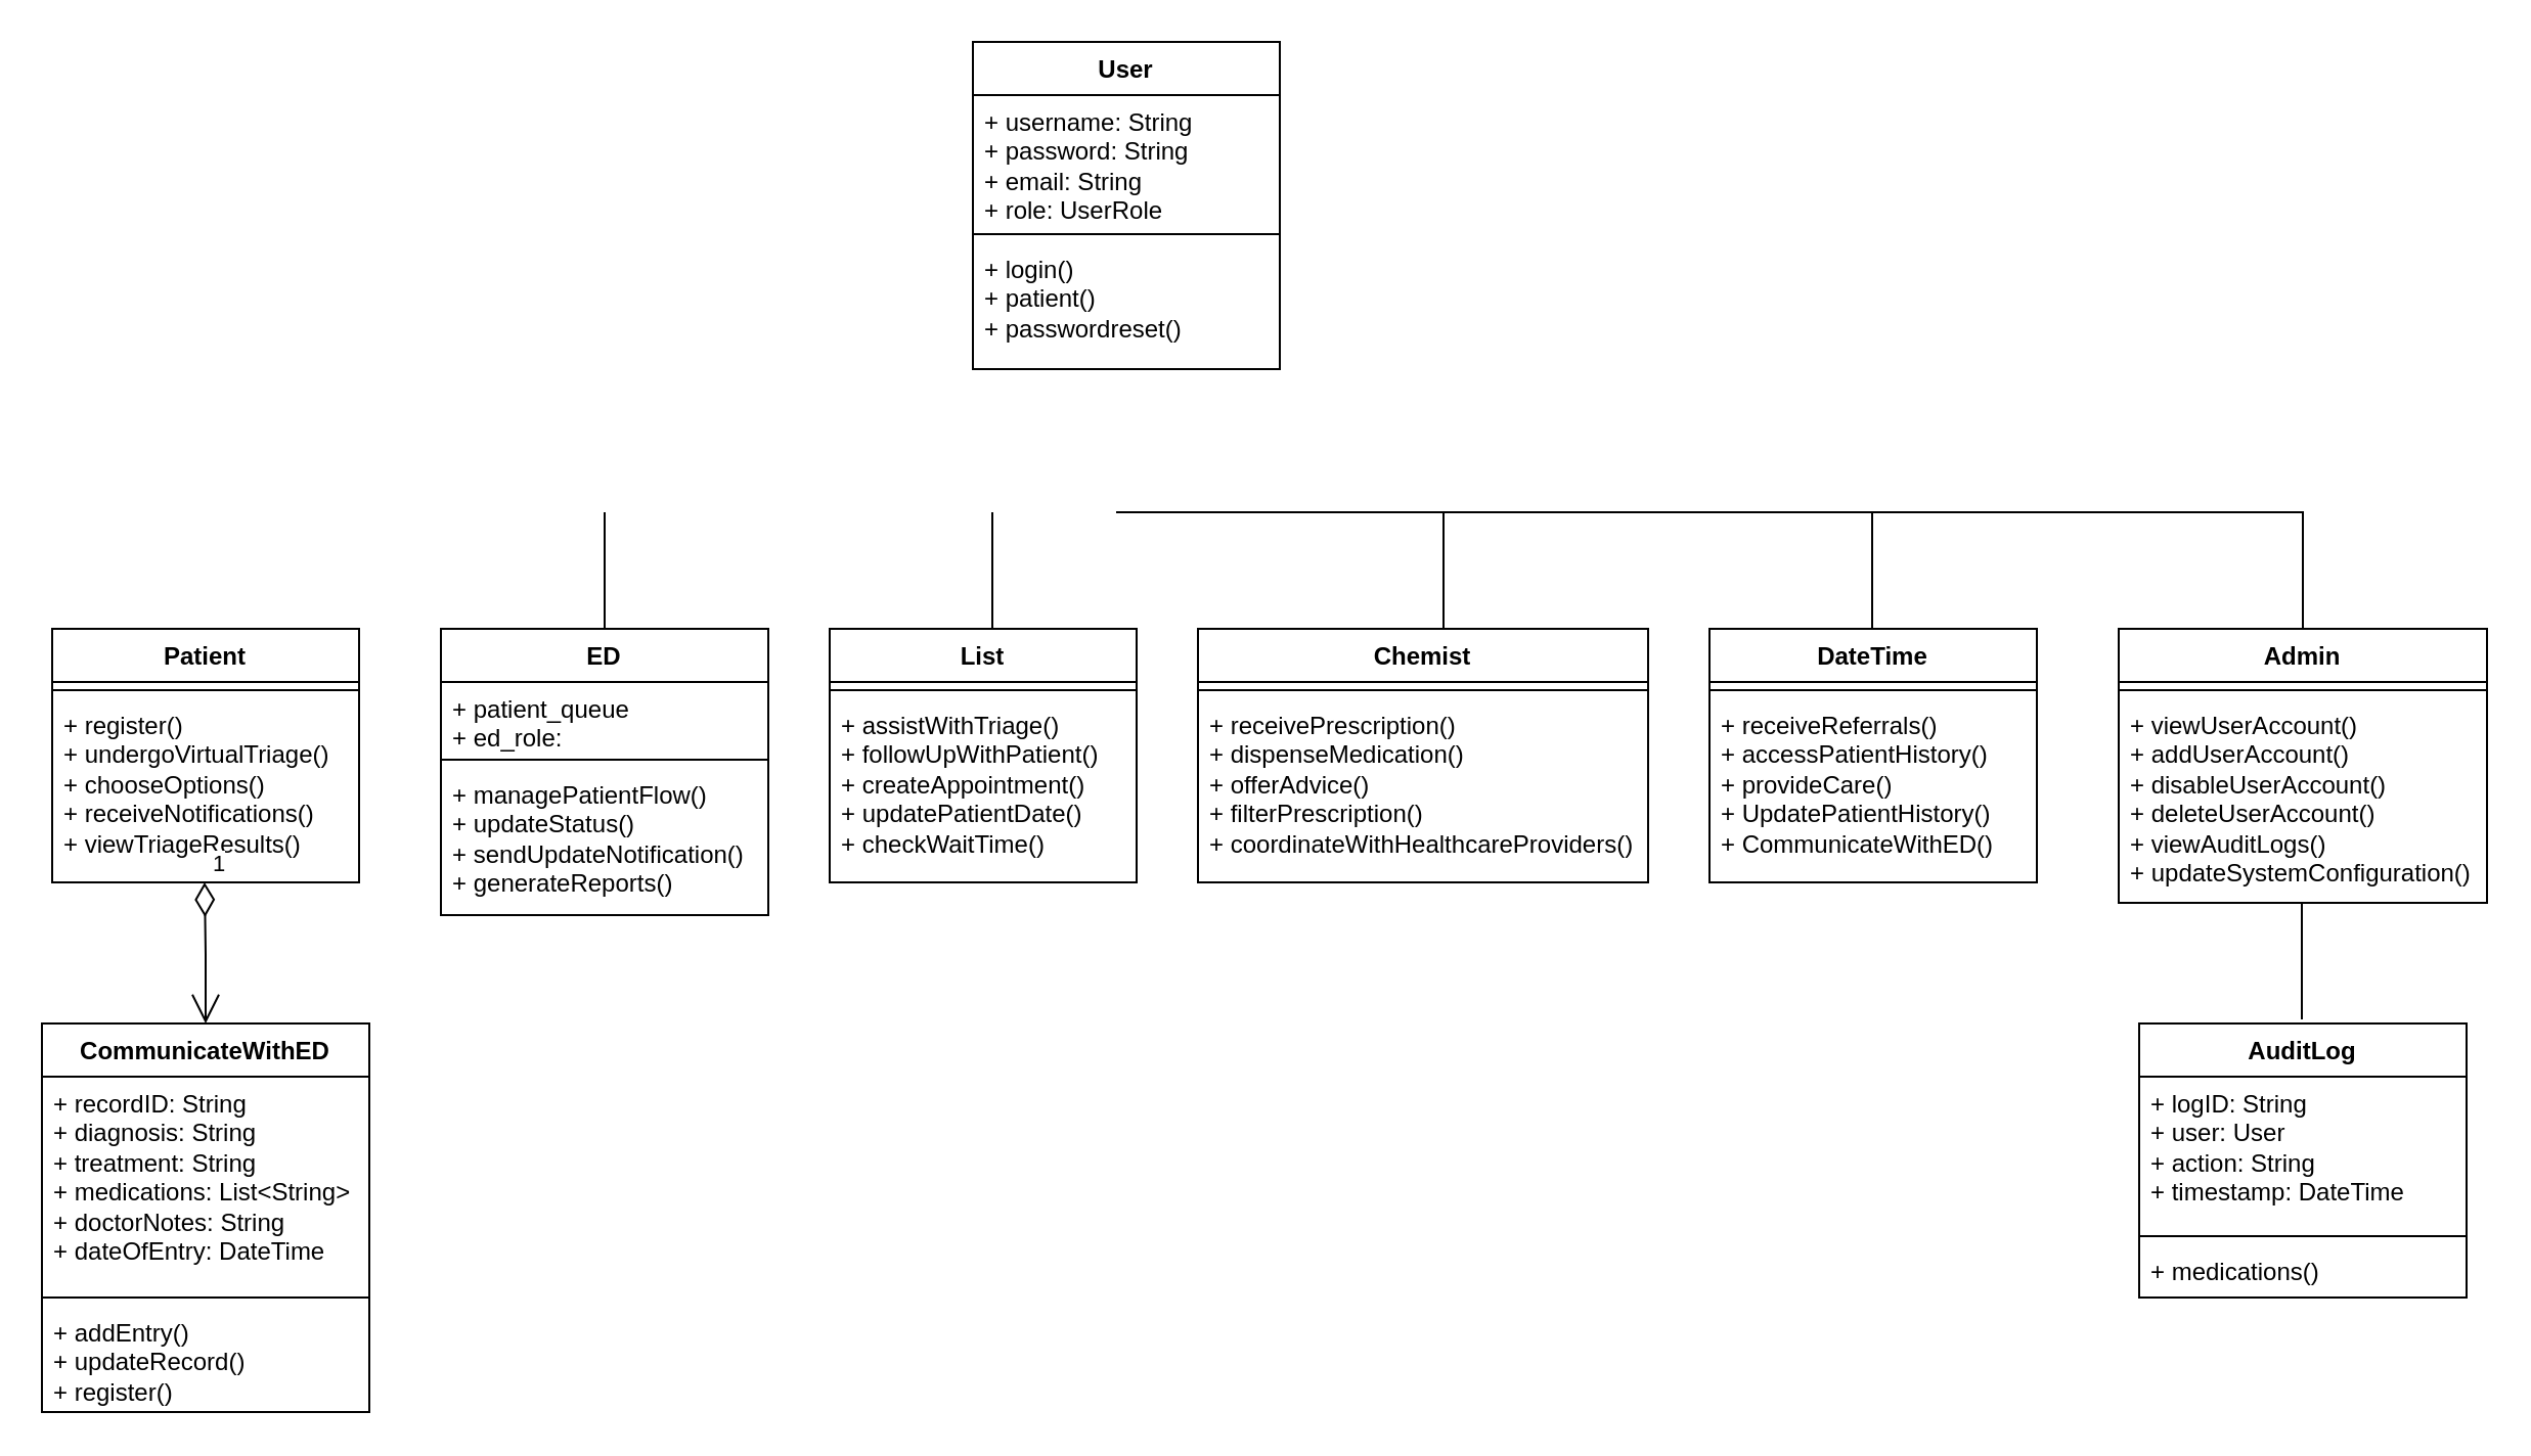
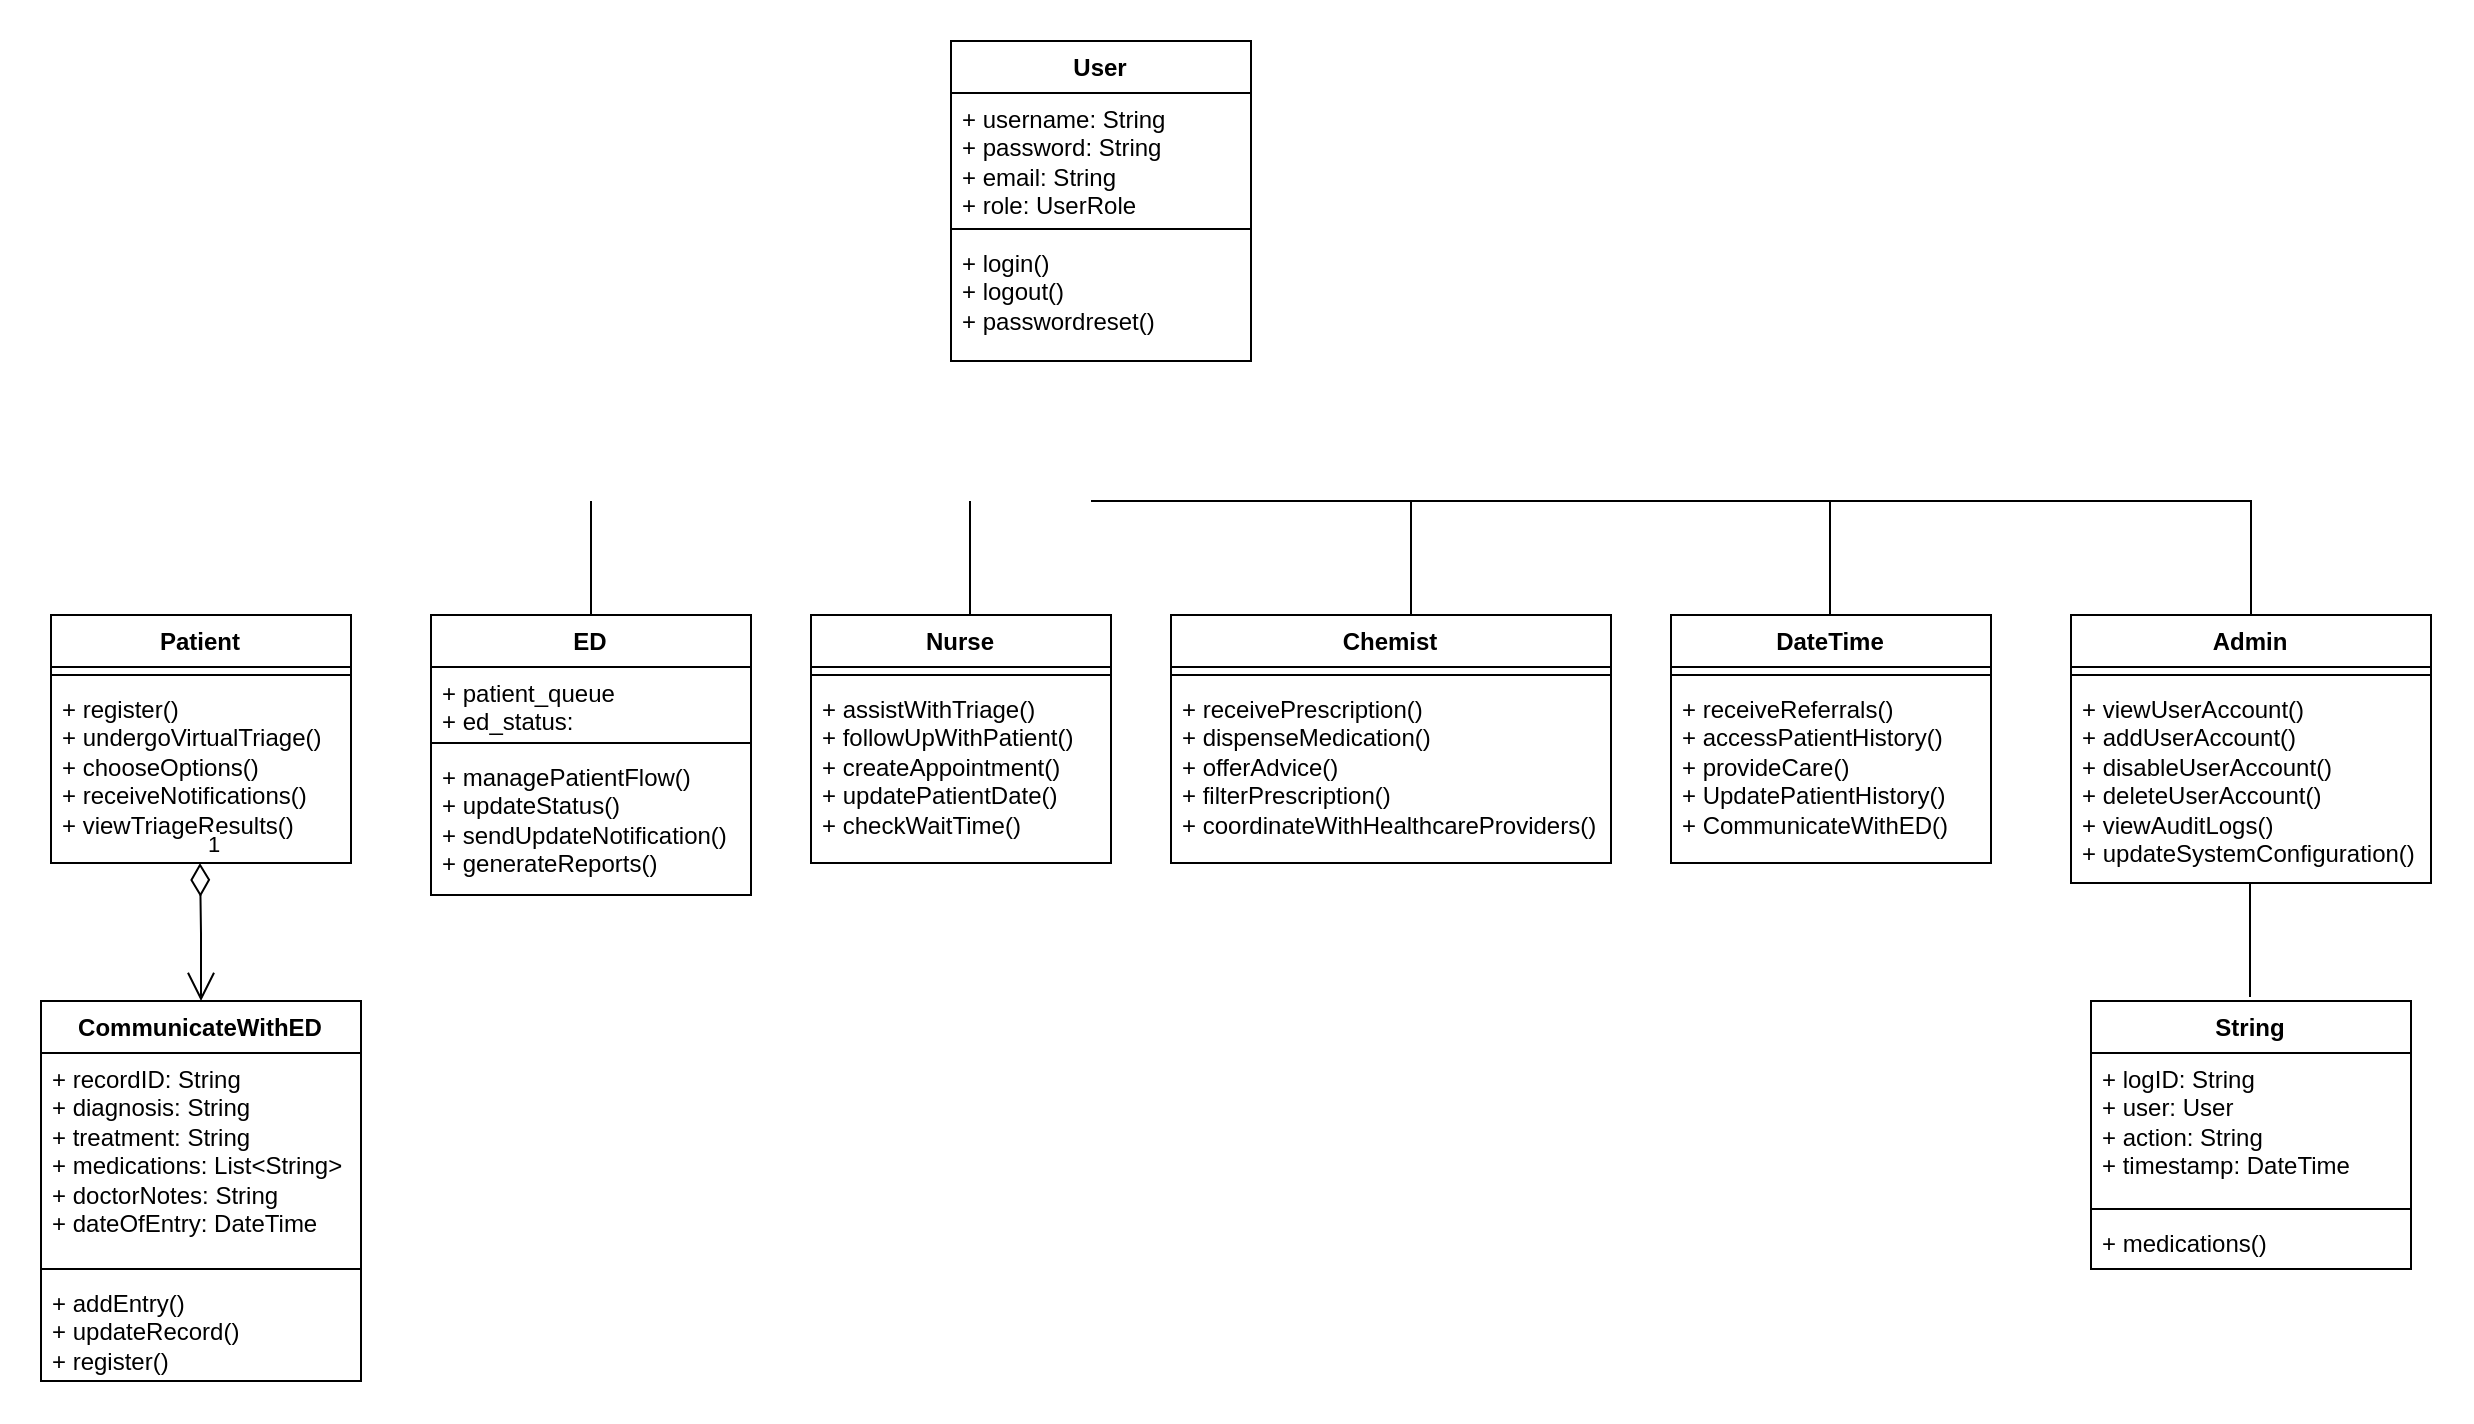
- <mxCell id="5" value="&lt;div&gt;+ login()&lt;/div&gt;&lt;div&gt;+ patient()&lt;/div&gt;&lt;div&gt;+ passwordreset()&lt;/div&gt;" style="text;strokeColor=none;fillColor=none;align=left;verticalAlign=top;spacingLeft=4;spacingRight=4;overflow=hidden;rotatable=0;points=[[0,0.5],[1,0.5]];portConstraint=eastwest;whiteSpace=wrap;html=1;" vertex="1" parent="2"><mxGeometry y="98" width="150" height="62" as="geometry" /></mxCell>
+ <mxCell id="5" value="&lt;div&gt;+ login()&lt;/div&gt;&lt;div&gt;+ logout()&lt;/div&gt;&lt;div&gt;+ passwordreset()&lt;/div&gt;" style="text;strokeColor=none;fillColor=none;align=left;verticalAlign=top;spacingLeft=4;spacingRight=4;overflow=hidden;rotatable=0;points=[[0,0.5],[1,0.5]];portConstraint=eastwest;whiteSpace=wrap;html=1;" vertex="1" parent="2"><mxGeometry y="98" width="150" height="62" as="geometry" /></mxCell>
- <mxCell id="19" value="List" style="swimlane;fontStyle=1;align=center;verticalAlign=top;childLayout=stackLayout;horizontal=1;startSize=26;horizontalStack=0;resizeParent=1;resizeParentMax=0;resizeLast=0;collapsible=1;marginBottom=0;whiteSpace=wrap;html=1;" vertex="1" parent="1"><mxGeometry x="405" y="307" width="150" height="124" as="geometry" /></mxCell>
+ <mxCell id="19" value="Nurse" style="swimlane;fontStyle=1;align=center;verticalAlign=top;childLayout=stackLayout;horizontal=1;startSize=26;horizontalStack=0;resizeParent=1;resizeParentMax=0;resizeLast=0;collapsible=1;marginBottom=0;whiteSpace=wrap;html=1;" vertex="1" parent="1"><mxGeometry x="405" y="307" width="150" height="124" as="geometry" /></mxCell>
- <mxCell id="13" value="+ patient_queue&lt;div&gt;+ ed_role:&amp;nbsp;&lt;/div&gt;" style="text;strokeColor=none;fillColor=none;align=left;verticalAlign=top;spacingLeft=4;spacingRight=4;overflow=hidden;rotatable=0;points=[[0,0.5],[1,0.5]];portConstraint=eastwest;whiteSpace=wrap;html=1;" vertex="1" parent="12"><mxGeometry y="26" width="160" height="34" as="geometry" /></mxCell>
+ <mxCell id="13" value="+ patient_queue&lt;div&gt;+ ed_status:&amp;nbsp;&lt;/div&gt;" style="text;strokeColor=none;fillColor=none;align=left;verticalAlign=top;spacingLeft=4;spacingRight=4;overflow=hidden;rotatable=0;points=[[0,0.5],[1,0.5]];portConstraint=eastwest;whiteSpace=wrap;html=1;" vertex="1" parent="12"><mxGeometry y="26" width="160" height="34" as="geometry" /></mxCell>
- <mxCell id="25" value="AuditLog" style="swimlane;fontStyle=1;align=center;verticalAlign=top;childLayout=stackLayout;horizontal=1;startSize=26;horizontalStack=0;resizeParent=1;resizeParentMax=0;resizeLast=0;collapsible=1;marginBottom=0;whiteSpace=wrap;html=1;" vertex="1" parent="1"><mxGeometry x="1045" y="500" width="160" height="134" as="geometry" /></mxCell>
+ <mxCell id="25" value="String" style="swimlane;fontStyle=1;align=center;verticalAlign=top;childLayout=stackLayout;horizontal=1;startSize=26;horizontalStack=0;resizeParent=1;resizeParentMax=0;resizeLast=0;collapsible=1;marginBottom=0;whiteSpace=wrap;html=1;" vertex="1" parent="1"><mxGeometry x="1045" y="500" width="160" height="134" as="geometry" /></mxCell>
